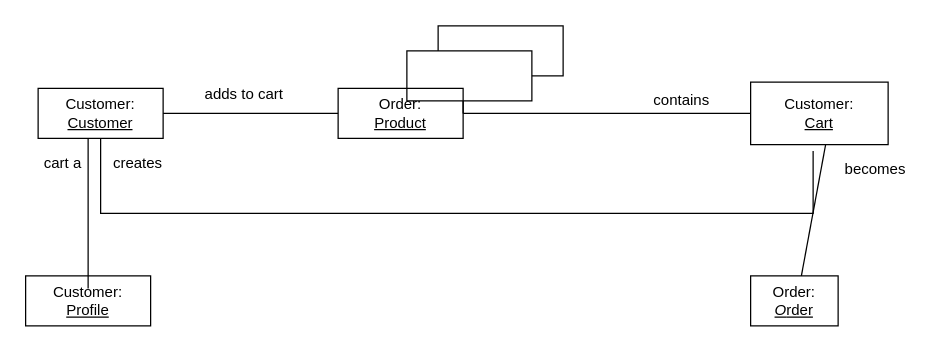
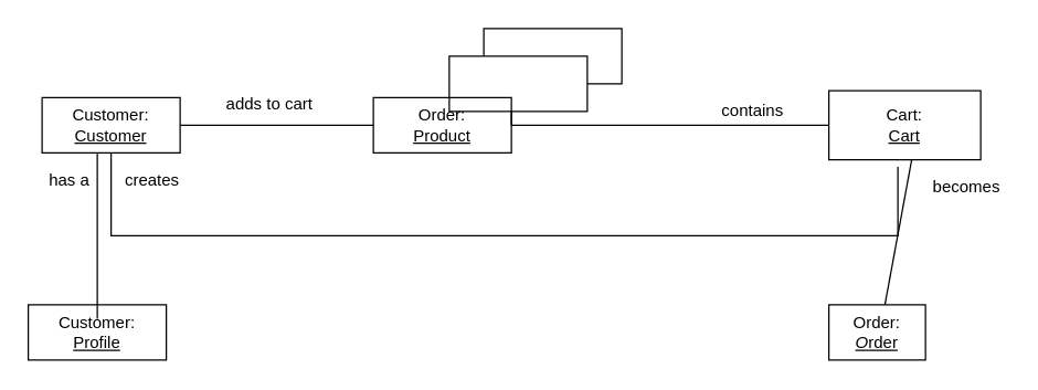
- <mxCell id="11" value="Customer:&lt;div&gt;&lt;u&gt;Cart&lt;/u&gt;&lt;/div&gt;" style="html=1;whiteSpace=wrap;" vertex="1" parent="1"><mxGeometry x="600" y="65" width="110" height="50" as="geometry" /></mxCell>
+ <mxCell id="11" value="Cart:&lt;div&gt;&lt;u&gt;Cart&lt;/u&gt;&lt;/div&gt;" style="html=1;whiteSpace=wrap;" vertex="1" parent="1"><mxGeometry x="600" y="65" width="110" height="50" as="geometry" /></mxCell>
- <mxCell id="17" value="cart a" style="text;html=1;align=center;verticalAlign=middle;whiteSpace=wrap;rounded=0;" vertex="1" parent="1"><mxGeometry x="20" y="115" width="60" height="30" as="geometry" /></mxCell>
+ <mxCell id="17" value="has a" style="text;html=1;align=center;verticalAlign=middle;whiteSpace=wrap;rounded=0;" vertex="1" parent="1"><mxGeometry x="20" y="115" width="60" height="30" as="geometry" /></mxCell>
